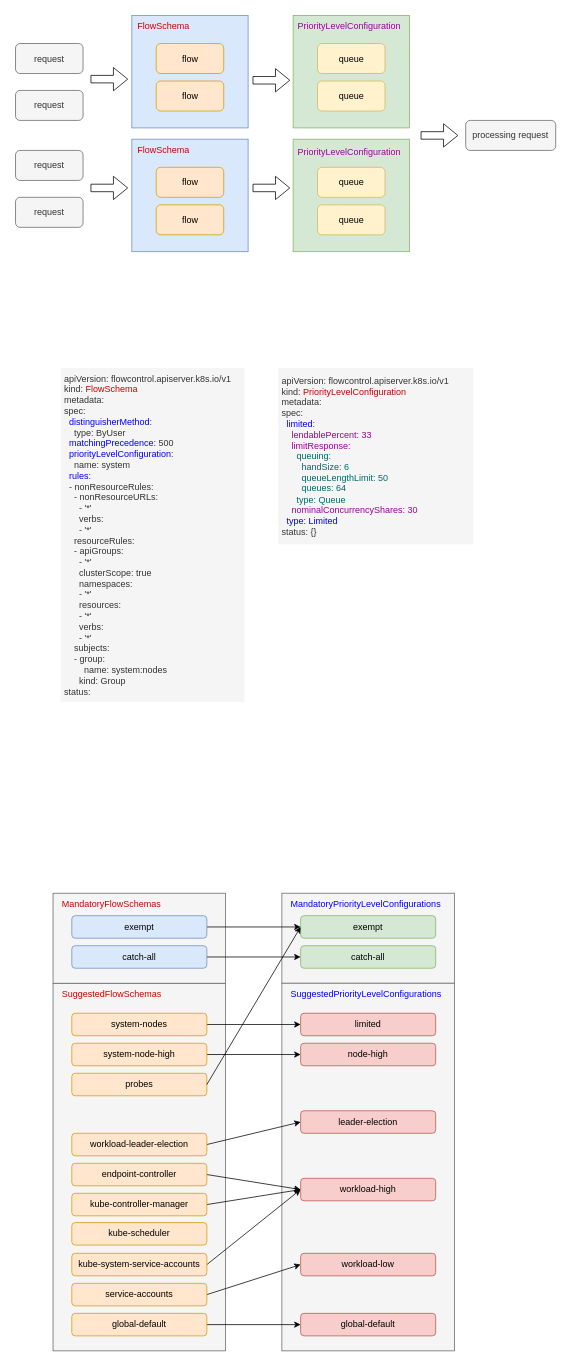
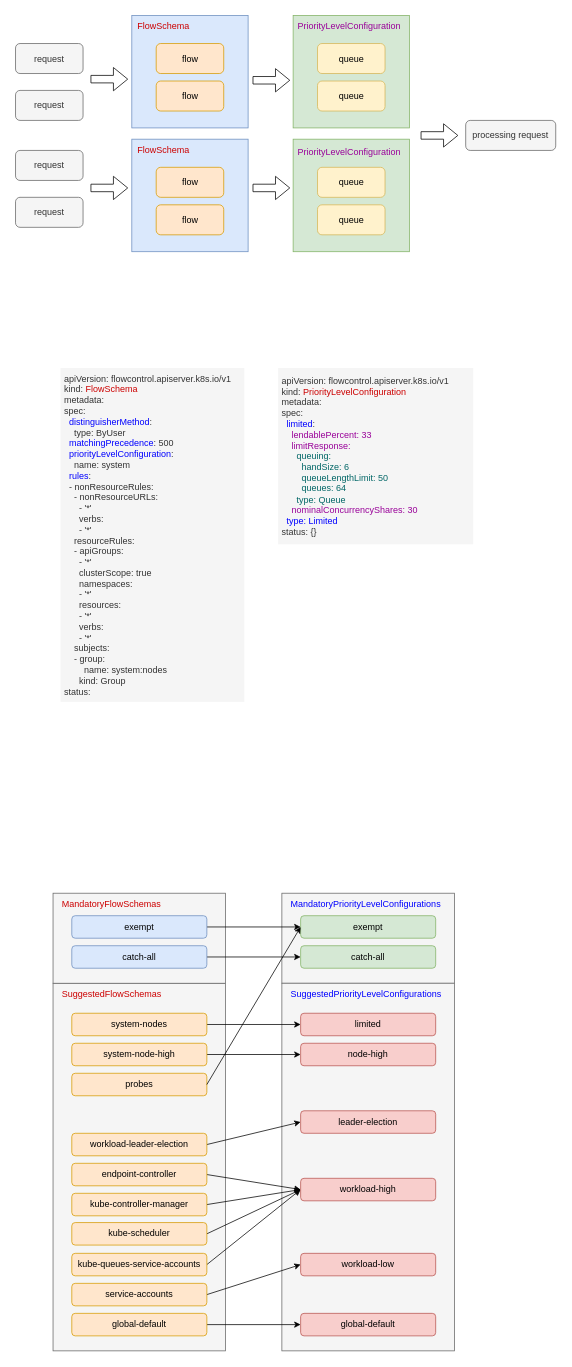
+ <mxCell id="45" style="rounded=0;orthogonalLoop=1;jettySize=auto;html=1;exitX=1;exitY=0.5;exitDx=0;exitDy=0;entryX=0;entryY=0.5;entryDx=0;entryDy=0;" edge="1" parent="1" source="46" target="63"><mxGeometry relative="1" as="geometry" /></mxCell>
- <mxCell id="48" value="kube-system-service-accounts" style="rounded=1;whiteSpace=wrap;html=1;fillColor=#ffe6cc;strokeColor=#d79b00;" vertex="1" parent="1"><mxGeometry x="95" y="1670" width="180" height="30" as="geometry" /></mxCell>
+ <mxCell id="48" value="kube-queues-service-accounts" style="rounded=1;whiteSpace=wrap;html=1;fillColor=#ffe6cc;strokeColor=#d79b00;" vertex="1" parent="1"><mxGeometry x="95" y="1670" width="180" height="30" as="geometry" /></mxCell>
